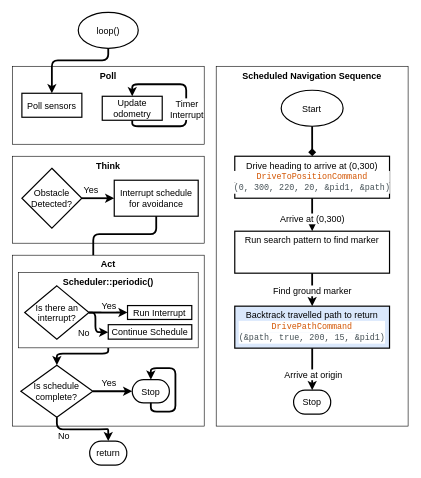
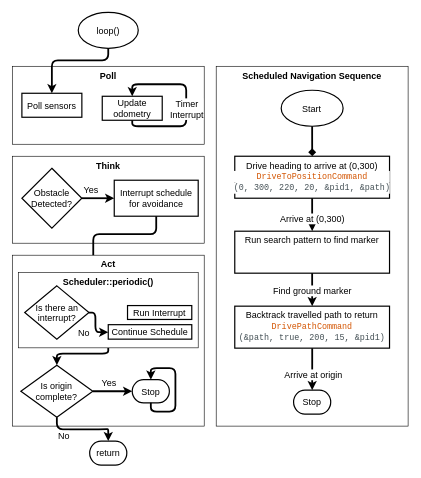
- <mxCell id="43" style="edgeStyle=orthogonalEdgeStyle;orthogonalLoop=1;jettySize=auto;html=1;entryX=0;entryY=0.5;entryDx=0;entryDy=0;fontSize=15;startArrow=none;startFill=0;strokeWidth=3;exitX=1;exitY=0.5;exitDx=0;exitDy=0;exitPerimeter=0;" parent="35" source="38" target="39" edge="1"><mxGeometry as="geometry" /></mxCell>
- <mxCell id="44" value="Yes" style="edgeLabel;html=1;align=center;verticalAlign=middle;resizable=0;points=[];fontSize=15;" parent="43" vertex="1" connectable="0"><mxGeometry x="0.278" relative="1" as="geometry"><mxPoint x="-8" y="-12" as="offset" /></mxGeometry></mxCell>
- <mxCell id="12" value="Backtrack travelled path to return&lt;br&gt;&lt;div style=&quot;color: rgb(67 , 79 , 84) ; background-color: rgb(255 , 255 , 255) ; font-family: &amp;#34;consolas&amp;#34; , &amp;#34;courier new&amp;#34; , monospace ; font-size: 14px ; line-height: 19px&quot;&gt;&lt;span style=&quot;color: #d35400&quot;&gt;DrivePathCommand&lt;/span&gt;&lt;/div&gt;&lt;div style=&quot;color: rgb(67 , 79 , 84) ; background-color: rgb(255 , 255 , 255) ; font-family: &amp;#34;consolas&amp;#34; , &amp;#34;courier new&amp;#34; , monospace ; font-size: 14px ; line-height: 19px&quot;&gt;&lt;div style=&quot;font-family: &amp;#34;consolas&amp;#34; , &amp;#34;courier new&amp;#34; , monospace ; line-height: 19px&quot;&gt;(&amp;amp;path,&amp;nbsp;true,&amp;nbsp;200,&amp;nbsp;15,&amp;nbsp;&amp;amp;pid1)&lt;/div&gt;&lt;/div&gt;" style="whiteSpace=wrap;html=1;absoluteArcSize=1;arcSize=14;strokeWidth=2;fontSize=15;verticalAlign=top;fillColor=#dae8fc;" parent="8" vertex="1"><mxGeometry x="30.968" y="400.0" width="258.065" height="70.0" as="geometry" /></mxCell>
+ <mxCell id="12" value="Backtrack travelled path to return&lt;br&gt;&lt;div style=&quot;color: rgb(67 , 79 , 84) ; background-color: rgb(255 , 255 , 255) ; font-family: &amp;#34;consolas&amp;#34; , &amp;#34;courier new&amp;#34; , monospace ; font-size: 14px ; line-height: 19px&quot;&gt;&lt;span style=&quot;color: #d35400&quot;&gt;DrivePathCommand&lt;/span&gt;&lt;/div&gt;&lt;div style=&quot;color: rgb(67 , 79 , 84) ; background-color: rgb(255 , 255 , 255) ; font-family: &amp;#34;consolas&amp;#34; , &amp;#34;courier new&amp;#34; , monospace ; font-size: 14px ; line-height: 19px&quot;&gt;&lt;div style=&quot;font-family: &amp;#34;consolas&amp;#34; , &amp;#34;courier new&amp;#34; , monospace ; line-height: 19px&quot;&gt;(&amp;amp;path,&amp;nbsp;true,&amp;nbsp;200,&amp;nbsp;15,&amp;nbsp;&amp;amp;pid1)&lt;/div&gt;&lt;/div&gt;" style="whiteSpace=wrap;html=1;absoluteArcSize=1;arcSize=14;strokeWidth=2;fontSize=15;verticalAlign=top;" parent="8" vertex="1"><mxGeometry x="30.968" y="400.0" width="258.065" height="70.0" as="geometry" /></mxCell>
- <mxCell id="45" value="Is schedule complete?" style="strokeWidth=2;html=1;shape=mxgraph.flowchart.decision;whiteSpace=wrap;fontSize=15;verticalAlign=middle;" parent="35" vertex="1"><mxGeometry x="4.29" y="154.483" width="120" height="86.897" as="geometry" /></mxCell>
+ <mxCell id="45" value="Is origin complete?" style="strokeWidth=2;html=1;shape=mxgraph.flowchart.decision;whiteSpace=wrap;fontSize=15;verticalAlign=middle;" parent="35" vertex="1"><mxGeometry x="4.29" y="154.483" width="120" height="86.897" as="geometry" /></mxCell>
